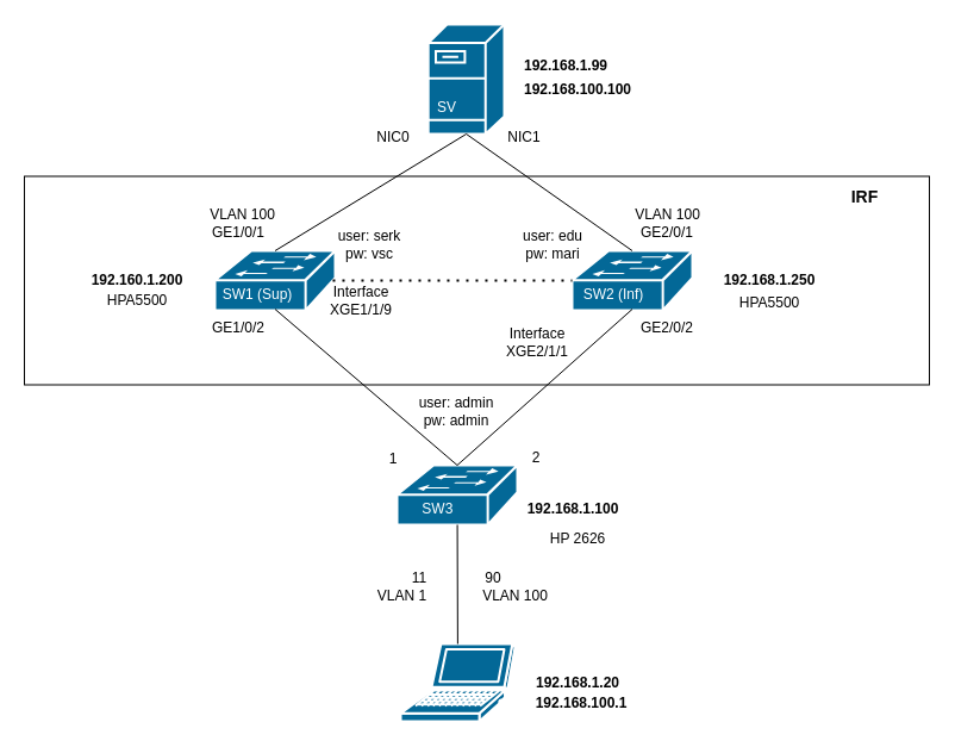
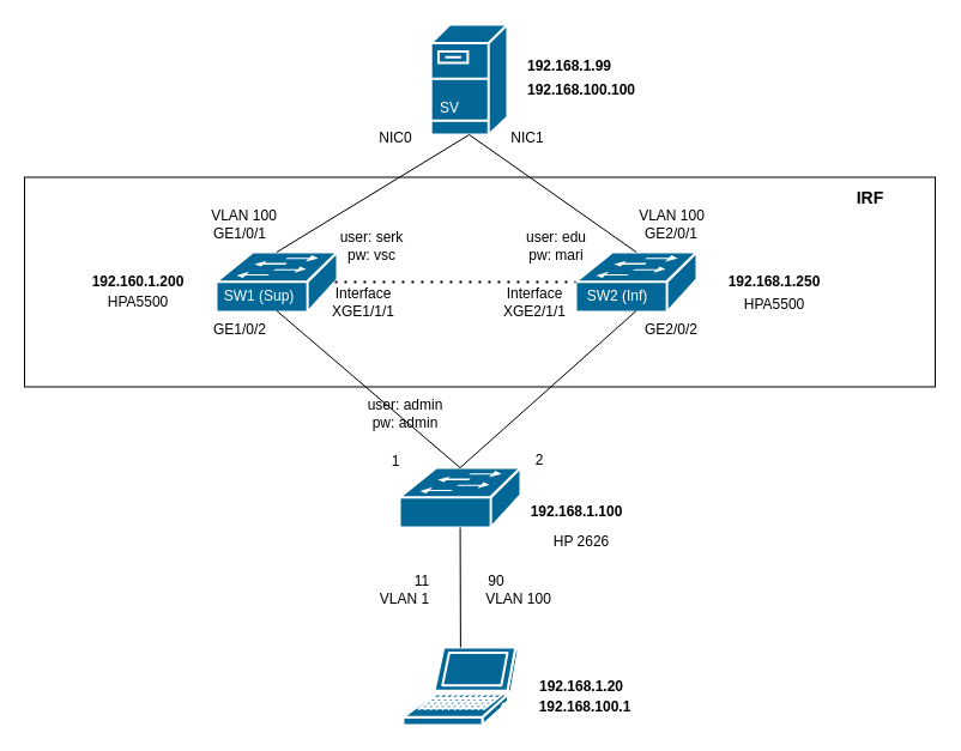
- <mxCell id="38" value="&lt;font color=&quot;#000000&quot;&gt;Interface XGE1/1/9&lt;/font&gt;" style="text;html=1;strokeColor=none;fillColor=none;align=center;verticalAlign=middle;whiteSpace=wrap;rounded=0;fontColor=#FFFFFF;" parent="1" vertex="1"><mxGeometry x="273" y="237" width="60" height="30" as="geometry" /></mxCell>
+ <mxCell id="38" value="&lt;font color=&quot;#000000&quot;&gt;Interface XGE1/1/1&lt;/font&gt;" style="text;html=1;strokeColor=none;fillColor=none;align=center;verticalAlign=middle;whiteSpace=wrap;rounded=0;fontColor=#FFFFFF;" parent="1" vertex="1"><mxGeometry x="273" y="237" width="60" height="30" as="geometry" /></mxCell>
- <mxCell id="39" value="&lt;font color=&quot;#000000&quot;&gt;Interface XGE2/1/1&lt;/font&gt;" style="text;html=1;strokeColor=none;fillColor=none;align=center;verticalAlign=middle;whiteSpace=wrap;rounded=0;fontColor=#FFFFFF;" parent="1" vertex="1"><mxGeometry x="420.81" y="272" width="60" height="30" as="geometry" /></mxCell>
+ <mxCell id="39" value="&lt;font color=&quot;#000000&quot;&gt;Interface XGE2/1/1&lt;/font&gt;" style="text;html=1;strokeColor=none;fillColor=none;align=center;verticalAlign=middle;whiteSpace=wrap;rounded=0;fontColor=#FFFFFF;" parent="1" vertex="1"><mxGeometry x="415.81" y="237" width="60" height="30" as="geometry" /></mxCell>
- <mxCell id="37" value="user: admin&lt;br&gt;pw: admin" style="text;html=1;strokeColor=none;fillColor=none;align=center;verticalAlign=middle;whiteSpace=wrap;rounded=0;" parent="1" vertex="1"><mxGeometry x="350" y="330" width="65.81" height="30" as="geometry" /></mxCell>
+ <mxCell id="37" value="user: admin&lt;br&gt;pw: admin" style="text;html=1;strokeColor=none;fillColor=none;align=center;verticalAlign=middle;whiteSpace=wrap;rounded=0;" parent="1" vertex="1"><mxGeometry x="305" y="330" width="65.81" height="30" as="geometry" /></mxCell>
- <mxCell id="30" value="&lt;font color=&quot;#ffffff&quot;&gt;SW3&amp;nbsp;&lt;/font&gt;" style="text;html=1;strokeColor=none;fillColor=none;align=center;verticalAlign=middle;whiteSpace=wrap;rounded=0;" parent="1" vertex="1"><mxGeometry x="334" y="417" width="70" height="20" as="geometry" /></mxCell>
